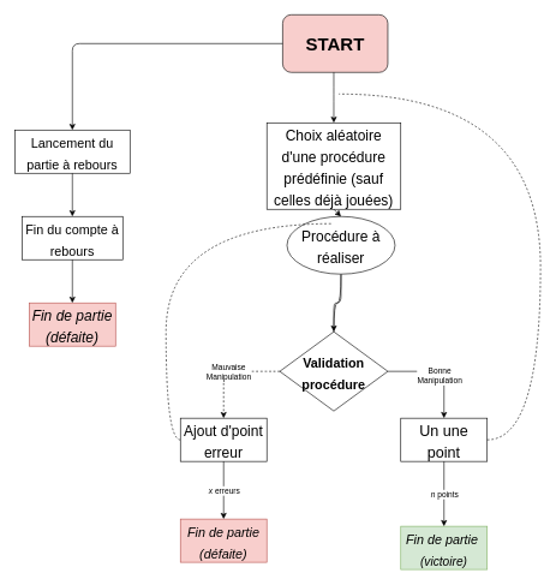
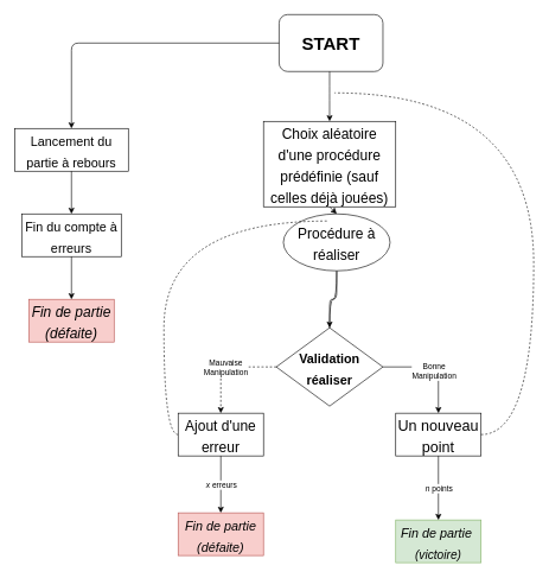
- <mxCell id="2" value="START" style="rounded=1;whiteSpace=wrap;html=1;fontSize=25;fontStyle=1;fillColor=#f8cecc;" vertex="1" parent="1"><mxGeometry x="392" y="20" width="146" height="80" as="geometry" /></mxCell>
+ <mxCell id="2" value="START" style="rounded=1;whiteSpace=wrap;html=1;fontSize=25;fontStyle=1" vertex="1" parent="1"><mxGeometry x="392" y="20" width="146" height="80" as="geometry" /></mxCell>
- <mxCell id="6" value="&lt;font style=&quot;font-size: 18px&quot;&gt;Fin du compte à rebours&lt;/font&gt;" style="rounded=0;whiteSpace=wrap;html=1;fontSize=25;" vertex="1" parent="1"><mxGeometry x="30" y="300" width="140" height="60" as="geometry" /></mxCell>
+ <mxCell id="6" value="&lt;font style=&quot;font-size: 18px&quot;&gt;Fin du compte à erreurs&lt;/font&gt;" style="rounded=0;whiteSpace=wrap;html=1;fontSize=25;" vertex="1" parent="1"><mxGeometry x="30" y="300" width="140" height="60" as="geometry" /></mxCell>
- <mxCell id="28" value="&lt;span style=&quot;font-size: 18px&quot;&gt;&lt;b&gt;Validation procédure&lt;/b&gt;&lt;/span&gt;" style="rhombus;whiteSpace=wrap;html=1;fontSize=25;align=center;" vertex="1" parent="1"><mxGeometry x="388" y="460" width="150" height="110" as="geometry" /></mxCell>
+ <mxCell id="28" value="&lt;span style=&quot;font-size: 18px&quot;&gt;&lt;b&gt;Validation réaliser&lt;/b&gt;&lt;/span&gt;" style="rhombus;whiteSpace=wrap;html=1;fontSize=25;align=center;" vertex="1" parent="1"><mxGeometry x="388" y="460" width="150" height="110" as="geometry" /></mxCell>
- <mxCell id="16" value="&lt;font style=&quot;font-size: 20px&quot;&gt;Ajout d'point erreur&lt;/font&gt;" style="rounded=0;whiteSpace=wrap;html=1;fontSize=25;" vertex="1" parent="1"><mxGeometry x="250" y="580" width="120" height="60" as="geometry" /></mxCell>
+ <mxCell id="16" value="&lt;font style=&quot;font-size: 20px&quot;&gt;Ajout d'une erreur&lt;/font&gt;" style="rounded=0;whiteSpace=wrap;html=1;fontSize=25;" vertex="1" parent="1"><mxGeometry x="250" y="580" width="120" height="60" as="geometry" /></mxCell>
- <mxCell id="17" value="&lt;font style=&quot;font-size: 21px&quot;&gt;Un une point&lt;/font&gt;" style="rounded=0;whiteSpace=wrap;html=1;fontSize=25;" vertex="1" parent="1"><mxGeometry x="556" y="580" width="120" height="60" as="geometry" /></mxCell>
+ <mxCell id="17" value="&lt;font style=&quot;font-size: 21px&quot;&gt;Un nouveau point&lt;/font&gt;" style="rounded=0;whiteSpace=wrap;html=1;fontSize=25;" vertex="1" parent="1"><mxGeometry x="556" y="580" width="120" height="60" as="geometry" /></mxCell>
